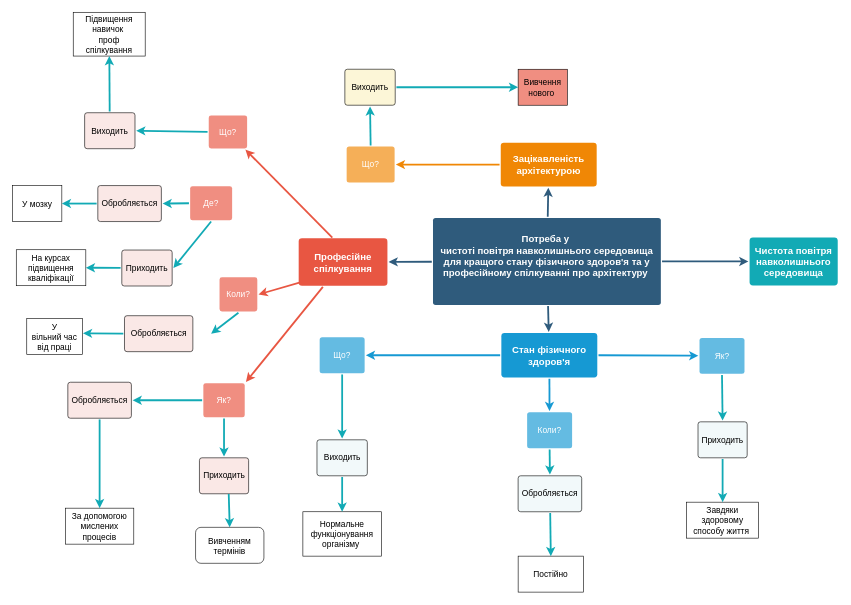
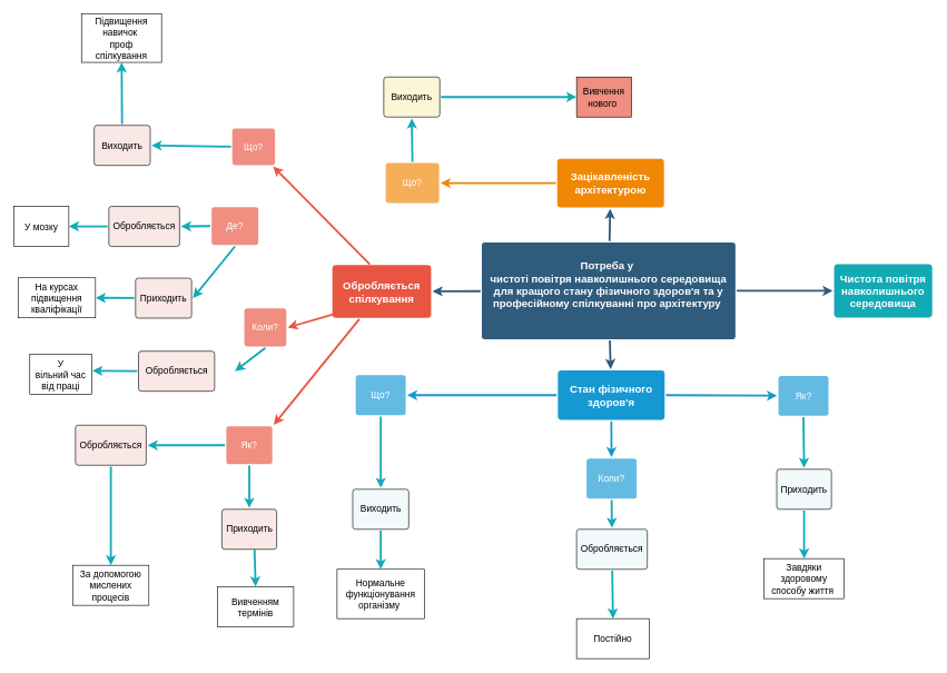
- <mxCell id="7" value="&lt;span style=&quot;font-size: 12pt;&quot; data-sheets-userformat=&quot;{&amp;quot;2&amp;quot;:13289,&amp;quot;3&amp;quot;:{&amp;quot;1&amp;quot;:0},&amp;quot;6&amp;quot;:{&amp;quot;1&amp;quot;:[{&amp;quot;1&amp;quot;:2,&amp;quot;2&amp;quot;:0,&amp;quot;5&amp;quot;:{&amp;quot;1&amp;quot;:2,&amp;quot;2&amp;quot;:0}},{&amp;quot;1&amp;quot;:0,&amp;quot;2&amp;quot;:0,&amp;quot;3&amp;quot;:3},{&amp;quot;1&amp;quot;:1,&amp;quot;2&amp;quot;:0,&amp;quot;4&amp;quot;:1}]},&amp;quot;8&amp;quot;:{&amp;quot;1&amp;quot;:[{&amp;quot;1&amp;quot;:2,&amp;quot;2&amp;quot;:0,&amp;quot;5&amp;quot;:{&amp;quot;1&amp;quot;:2,&amp;quot;2&amp;quot;:0}},{&amp;quot;1&amp;quot;:0,&amp;quot;2&amp;quot;:0,&amp;quot;3&amp;quot;:3},{&amp;quot;1&amp;quot;:1,&amp;quot;2&amp;quot;:0,&amp;quot;4&amp;quot;:1}]},&amp;quot;9&amp;quot;:1,&amp;quot;10&amp;quot;:0,&amp;quot;11&amp;quot;:4,&amp;quot;12&amp;quot;:0,&amp;quot;15&amp;quot;:&amp;quot;\&amp;quot;Times New Roman\&amp;quot;, serif&amp;quot;,&amp;quot;16&amp;quot;:12}&quot; data-sheets-value=&quot;{&amp;quot;1&amp;quot;:2,&amp;quot;2&amp;quot;:&amp;quot;професійне спілкування&amp;quot;}&quot;&gt;Професійне спілкування&lt;/span&gt;" style="rounded=1;whiteSpace=wrap;html=1;shadow=0;labelBackgroundColor=none;strokeColor=none;strokeWidth=3;fillColor=#e85642;fontFamily=Helvetica;fontSize=14;fontColor=#FFFFFF;align=center;spacing=5;fontStyle=1;arcSize=7;perimeterSpacing=2;" vertex="1" parent="1"><mxGeometry x="497" y="397" width="148" height="79" as="geometry" /></mxCell>
+ <mxCell id="7" value="&lt;span style=&quot;font-size: 12pt;&quot; data-sheets-userformat=&quot;{&amp;quot;2&amp;quot;:13289,&amp;quot;3&amp;quot;:{&amp;quot;1&amp;quot;:0},&amp;quot;6&amp;quot;:{&amp;quot;1&amp;quot;:[{&amp;quot;1&amp;quot;:2,&amp;quot;2&amp;quot;:0,&amp;quot;5&amp;quot;:{&amp;quot;1&amp;quot;:2,&amp;quot;2&amp;quot;:0}},{&amp;quot;1&amp;quot;:0,&amp;quot;2&amp;quot;:0,&amp;quot;3&amp;quot;:3},{&amp;quot;1&amp;quot;:1,&amp;quot;2&amp;quot;:0,&amp;quot;4&amp;quot;:1}]},&amp;quot;8&amp;quot;:{&amp;quot;1&amp;quot;:[{&amp;quot;1&amp;quot;:2,&amp;quot;2&amp;quot;:0,&amp;quot;5&amp;quot;:{&amp;quot;1&amp;quot;:2,&amp;quot;2&amp;quot;:0}},{&amp;quot;1&amp;quot;:0,&amp;quot;2&amp;quot;:0,&amp;quot;3&amp;quot;:3},{&amp;quot;1&amp;quot;:1,&amp;quot;2&amp;quot;:0,&amp;quot;4&amp;quot;:1}]},&amp;quot;9&amp;quot;:1,&amp;quot;10&amp;quot;:0,&amp;quot;11&amp;quot;:4,&amp;quot;12&amp;quot;:0,&amp;quot;15&amp;quot;:&amp;quot;\&amp;quot;Times New Roman\&amp;quot;, serif&amp;quot;,&amp;quot;16&amp;quot;:12}&quot; data-sheets-value=&quot;{&amp;quot;1&amp;quot;:2,&amp;quot;2&amp;quot;:&amp;quot;професійне спілкування&amp;quot;}&quot;&gt;Обробляється спілкування&lt;/span&gt;" style="rounded=1;whiteSpace=wrap;html=1;shadow=0;labelBackgroundColor=none;strokeColor=none;strokeWidth=3;fillColor=#e85642;fontFamily=Helvetica;fontSize=14;fontColor=#FFFFFF;align=center;spacing=5;fontStyle=1;arcSize=7;perimeterSpacing=2;" vertex="1" parent="1"><mxGeometry x="497" y="397" width="148" height="79" as="geometry" /></mxCell>
- <mxCell id="65" value="Вивченням &#10;термінів" style="fontFamily=Helvetica;fontSize=14;rounded=1;" vertex="1" parent="1"><mxGeometry x="325" y="879" width="114" height="60" as="geometry" /></mxCell>
+ <mxCell id="65" value="Вивченням &#10;термінів" style="fontFamily=Helvetica;fontSize=14;" vertex="1" parent="1"><mxGeometry x="325" y="879" width="114" height="60" as="geometry" /></mxCell>
